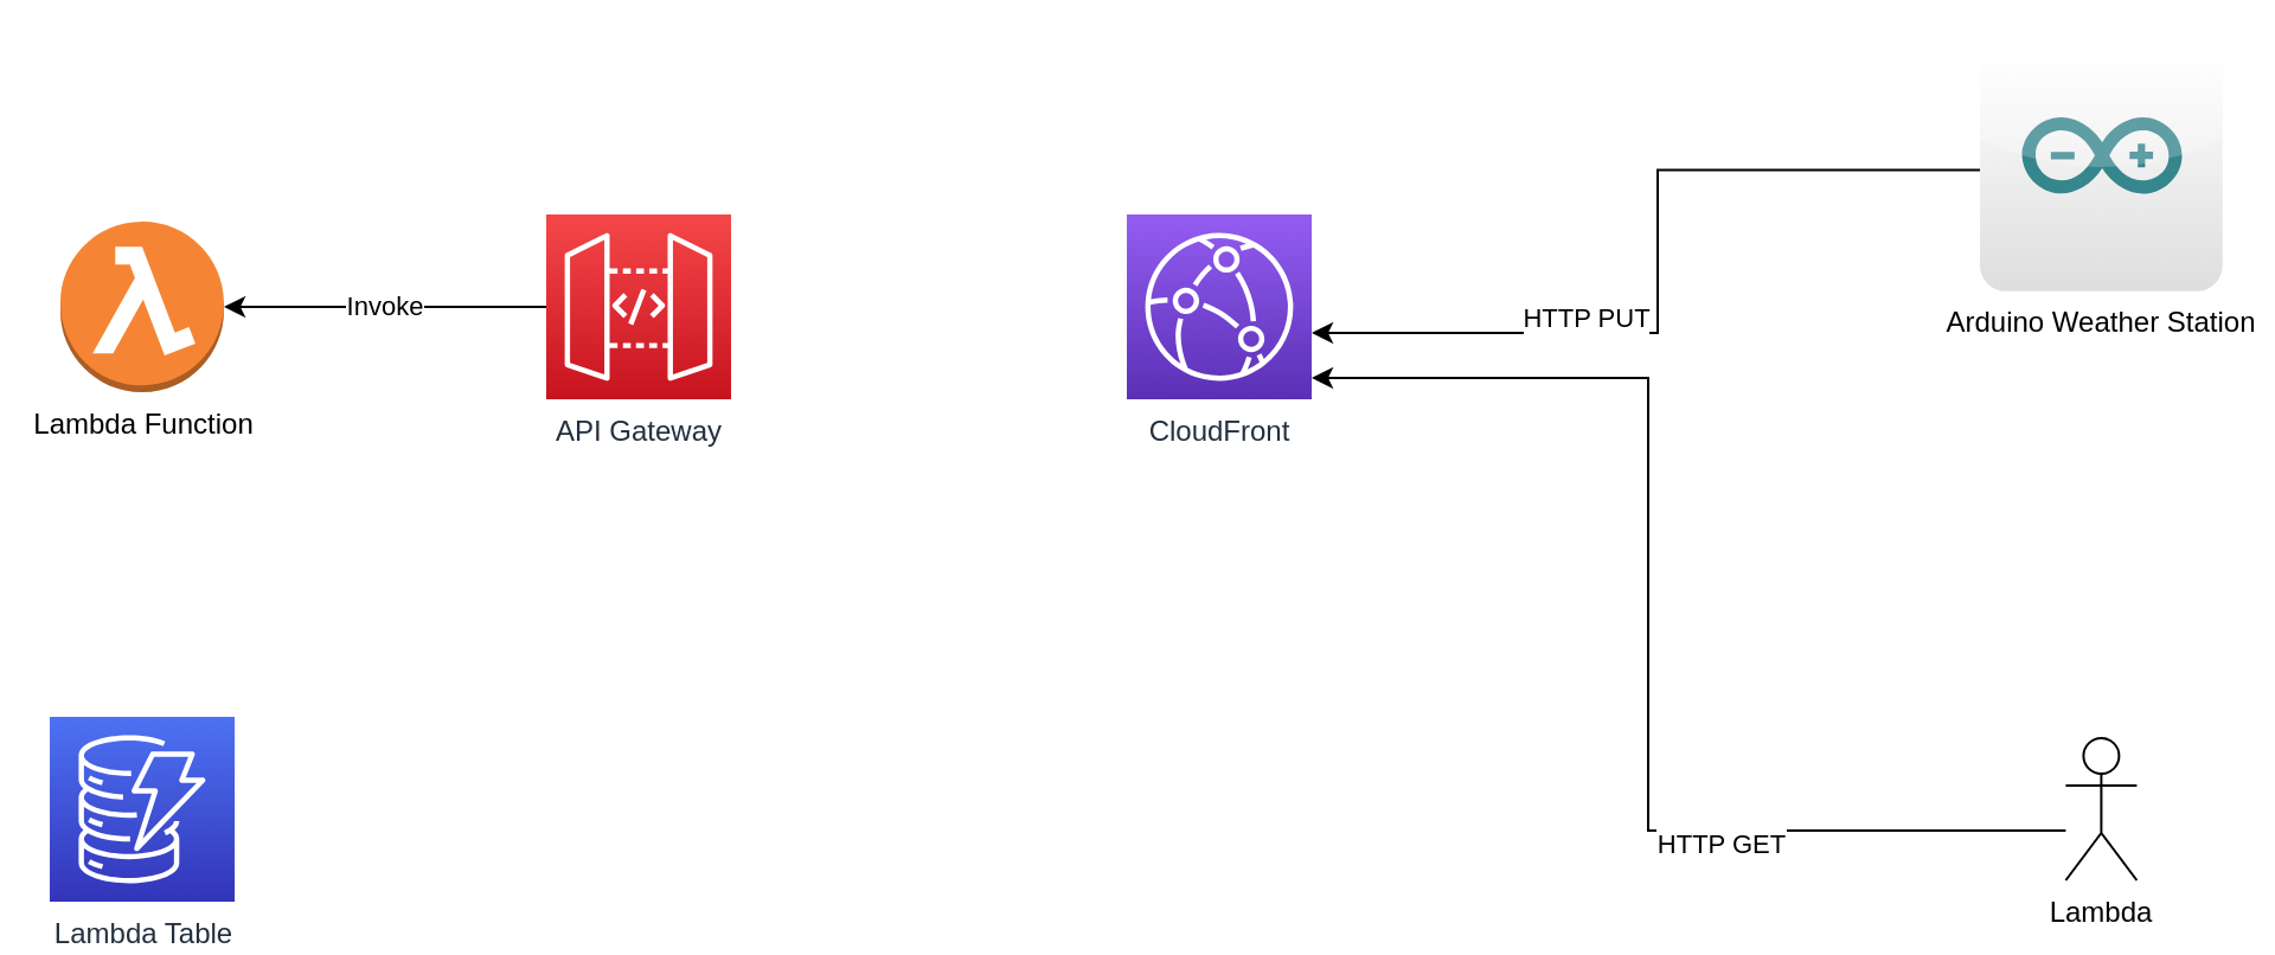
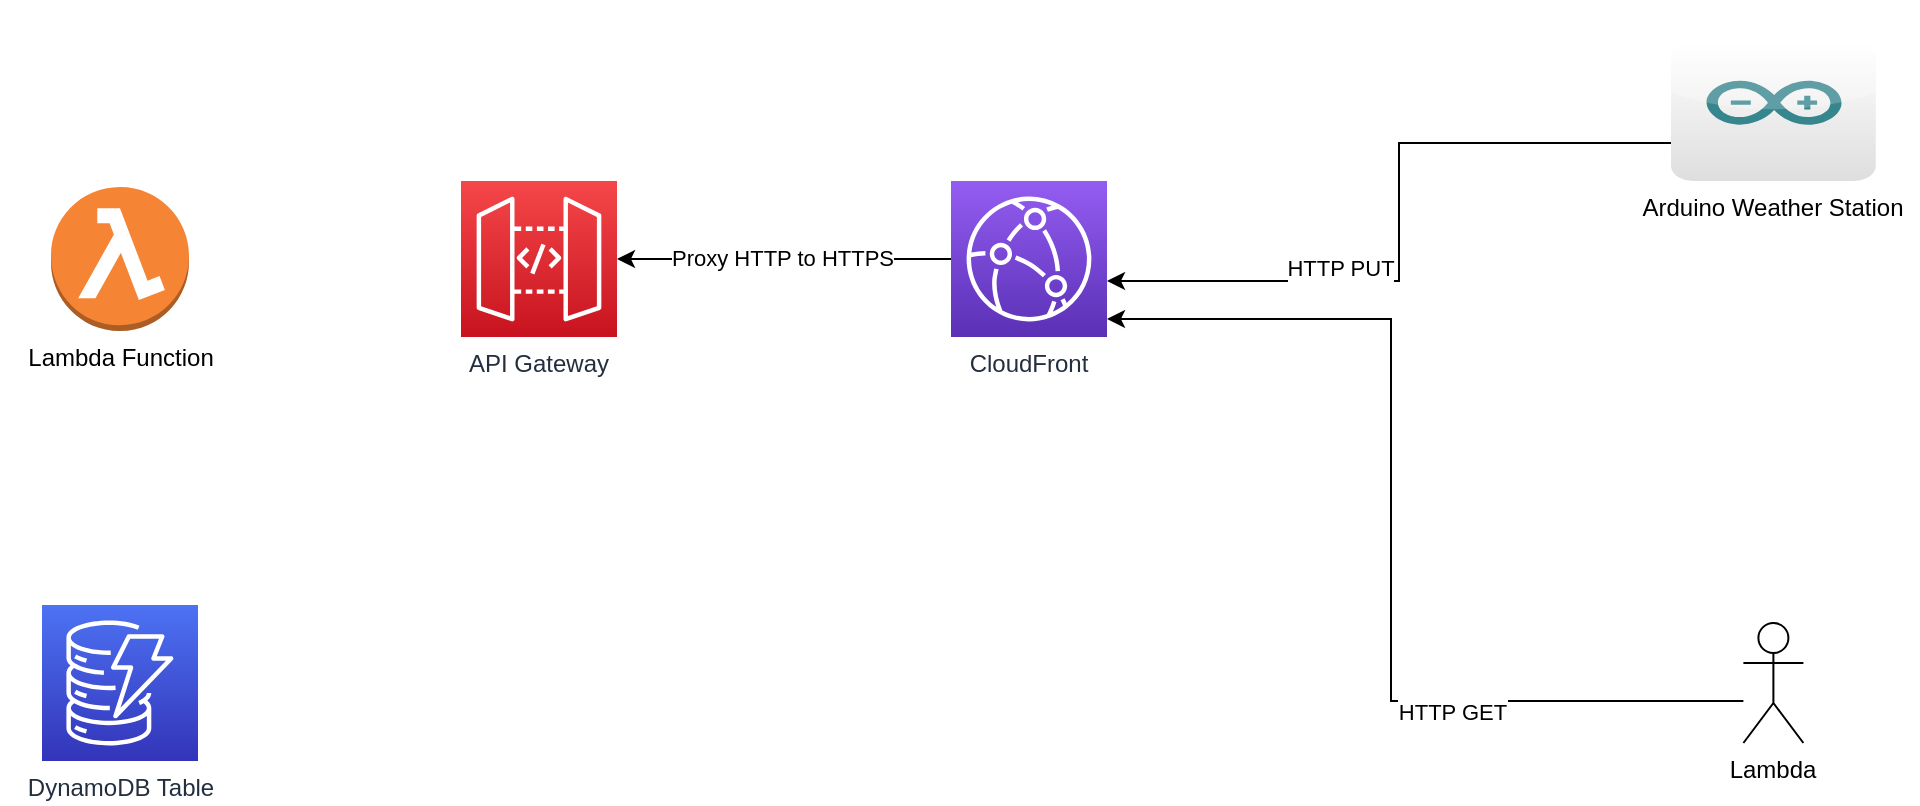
- <mxCell id="5" value="Arduino Weather Station" style="dashed=0;outlineConnect=0;html=1;align=center;labelPosition=center;verticalLabelPosition=bottom;verticalAlign=top;shape=mxgraph.webicons.arduino;gradientColor=#DFDEDE" vertex="1" parent="1"><mxGeometry x="835" y="20" width="102.4" height="102.4" as="geometry" /></mxCell>
+ <mxCell id="5" value="Arduino Weather Station" style="dashed=0;outlineConnect=0;html=1;align=center;labelPosition=center;verticalLabelPosition=bottom;verticalAlign=top;shape=mxgraph.webicons.arduino;gradientColor=#DFDEDE" vertex="1" parent="1"><mxGeometry x="835" y="20" width="102.4" height="70" as="geometry" /></mxCell>
- <mxCell id="11" value="Invoke" style="edgeStyle=orthogonalEdgeStyle;rounded=0;orthogonalLoop=1;jettySize=auto;html=1;" edge="1" parent="1" source="12" target="13"><mxGeometry relative="1" as="geometry"><Array as="points"><mxPoint x="155" y="129" /><mxPoint x="155" y="129" /></Array></mxGeometry></mxCell>
+ <mxCell id="9" value="Proxy HTTP to HTTPS" style="edgeStyle=orthogonalEdgeStyle;rounded=0;orthogonalLoop=1;jettySize=auto;html=1;" edge="1" parent="1" source="10" target="12"><mxGeometry relative="1" as="geometry" /></mxCell>
- <mxCell id="2" value="Lambda Table" style="outlineConnect=0;fontColor=#232F3E;gradientColor=#4D72F3;gradientDirection=north;fillColor=#3334B9;strokeColor=#ffffff;dashed=0;verticalLabelPosition=bottom;verticalAlign=top;align=center;html=1;fontSize=12;fontStyle=0;aspect=fixed;shape=mxgraph.aws4.resourceIcon;resIcon=mxgraph.aws4.dynamodb;" vertex="1" parent="1"><mxGeometry x="20.5" y="302" width="78" height="78" as="geometry" /></mxCell>
+ <mxCell id="2" value="DynamoDB Table" style="outlineConnect=0;fontColor=#232F3E;gradientColor=#4D72F3;gradientDirection=north;fillColor=#3334B9;strokeColor=#ffffff;dashed=0;verticalLabelPosition=bottom;verticalAlign=top;align=center;html=1;fontSize=12;fontStyle=0;aspect=fixed;shape=mxgraph.aws4.resourceIcon;resIcon=mxgraph.aws4.dynamodb;" vertex="1" parent="1"><mxGeometry x="20.5" y="302" width="78" height="78" as="geometry" /></mxCell>
